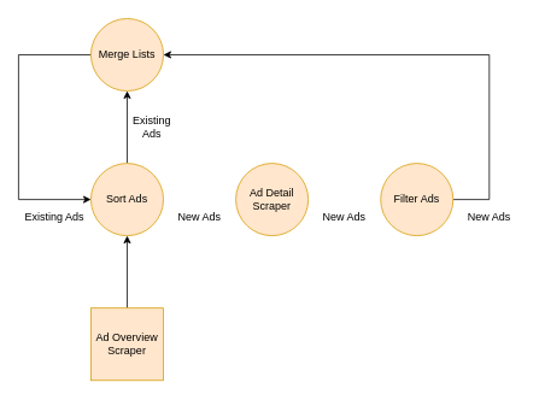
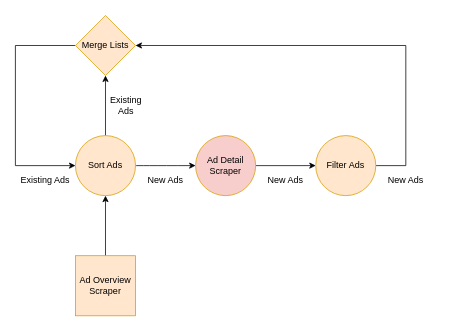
- <mxCell id="11" value="Merge Lists" style="ellipse;whiteSpace=wrap;html=1;aspect=fixed;fillColor=#ffe6cc;strokeColor=#d79b00;" vertex="1" parent="1"><mxGeometry x="100" y="20" width="80" height="80" as="geometry" /></mxCell>
+ <mxCell id="11" value="Merge Lists" style="rhombus;whiteSpace=wrap;html=1;aspect=fixed;fillColor=#ffe6cc;strokeColor=#d79b00;" vertex="1" parent="1"><mxGeometry x="100" y="20" width="80" height="80" as="geometry" /></mxCell>
+ <mxCell id="4" style="edgeStyle=orthogonalEdgeStyle;rounded=0;orthogonalLoop=1;jettySize=auto;html=1;exitX=1;exitY=0.5;exitDx=0;exitDy=0;entryX=0;entryY=0.5;entryDx=0;entryDy=0;curved=1;" edge="1" parent="1" source="6" target="8"><mxGeometry relative="1" as="geometry" /></mxCell>
- <mxCell id="8" value="Ad Detail Scraper" style="ellipse;whiteSpace=wrap;html=1;aspect=fixed;fillColor=#ffe6cc;strokeColor=#d79b00;" vertex="1" parent="1"><mxGeometry x="260" y="180" width="80" height="80" as="geometry" /></mxCell>
+ <mxCell id="8" value="Ad Detail Scraper" style="ellipse;whiteSpace=wrap;html=1;aspect=fixed;fillColor=#f8cecc;strokeColor=#d79b00;" vertex="1" parent="1"><mxGeometry x="260" y="180" width="80" height="80" as="geometry" /></mxCell>
+ <mxCell id="7" style="edgeStyle=orthogonalEdgeStyle;rounded=0;orthogonalLoop=1;jettySize=auto;html=1;exitX=1;exitY=0.5;exitDx=0;exitDy=0;entryX=0;entryY=0.5;entryDx=0;entryDy=0;" edge="1" parent="1" source="8" target="14"><mxGeometry relative="1" as="geometry" /></mxCell>
